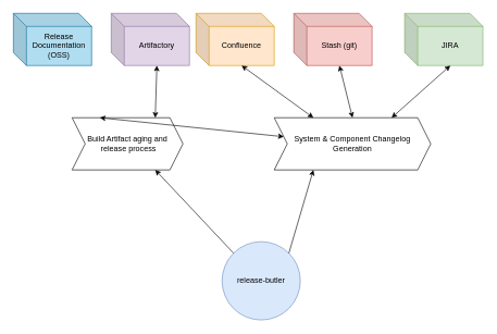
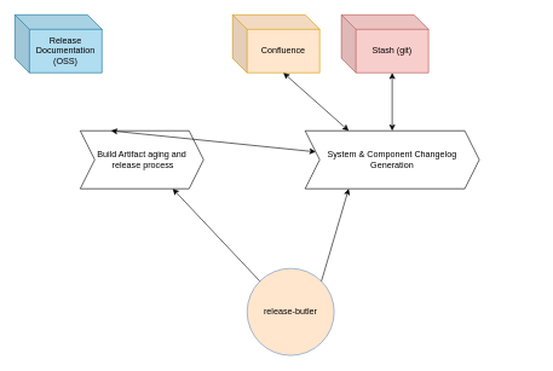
- <mxCell id="7" value="Artifactory" style="shape=cube;whiteSpace=wrap;html=1;boundedLbl=1;backgroundOutline=1;darkOpacity=0.05;darkOpacity2=0.1;fillColor=#e1d5e7;strokeColor=#9673a6;" parent="1" vertex="1"><mxGeometry x="170" y="20" width="120" height="80" as="geometry" /></mxCell>
- <mxCell id="4" value="Confluence" style="shape=cube;whiteSpace=wrap;html=1;boundedLbl=1;backgroundOutline=1;darkOpacity=0.05;darkOpacity2=0.1;fillColor=#ffe6cc;strokeColor=#d79b00;" parent="1" vertex="1"><mxGeometry x="300" y="20" width="120" height="80" as="geometry" /></mxCell>
+ <mxCell id="4" value="Confluence" style="shape=cube;whiteSpace=wrap;html=1;boundedLbl=1;backgroundOutline=1;darkOpacity=0.05;darkOpacity2=0.1;fillColor=#ffe6cc;strokeColor=#d79b00;" parent="1" vertex="1"><mxGeometry x="320" y="20" width="120" height="80" as="geometry" /></mxCell>
- <mxCell id="5" value="Stash (git)" style="shape=cube;whiteSpace=wrap;html=1;boundedLbl=1;backgroundOutline=1;darkOpacity=0.05;darkOpacity2=0.1;fillColor=#f8cecc;strokeColor=#b85450;" parent="1" vertex="1"><mxGeometry x="450" y="20" width="120" height="80" as="geometry" /></mxCell>
+ <mxCell id="5" value="Stash (git)" style="shape=cube;whiteSpace=wrap;html=1;boundedLbl=1;backgroundOutline=1;darkOpacity=0.05;darkOpacity2=0.1;fillColor=#f8cecc;strokeColor=#b85450;" parent="1" vertex="1"><mxGeometry x="470" y="20" width="120" height="80" as="geometry" /></mxCell>
- <mxCell id="3" value="JIRA" style="shape=cube;whiteSpace=wrap;html=1;boundedLbl=1;backgroundOutline=1;darkOpacity=0.05;darkOpacity2=0.1;fillColor=#d5e8d4;strokeColor=#82b366;" parent="1" vertex="1"><mxGeometry x="620" y="20" width="120" height="80" as="geometry" /></mxCell>
- <mxCell id="11" value="" style="endArrow=classic;startArrow=classic;html=1;rounded=0;exitX=0.75;exitY=0;exitDx=0;exitDy=0;entryX=0;entryY=0;entryDx=70;entryDy=80;entryPerimeter=0;" parent="1" source="6" target="7" edge="1"><mxGeometry width="50" height="50" relative="1" as="geometry"><mxPoint x="120" y="190" as="sourcePoint" /><mxPoint x="170" y="140" as="targetPoint" /></mxGeometry></mxCell>
- <mxCell id="16" value="" style="endArrow=classic;startArrow=classic;html=1;rounded=0;exitX=0.75;exitY=0;exitDx=0;exitDy=0;entryX=0;entryY=0;entryDx=70;entryDy=80;entryPerimeter=0;" parent="1" source="8" target="3" edge="1"><mxGeometry width="50" height="50" relative="1" as="geometry"><mxPoint x="272.5" y="210" as="sourcePoint" /><mxPoint x="270" y="130" as="targetPoint" /></mxGeometry></mxCell>
- <mxCell id="2" value="release-butler" style="ellipse;whiteSpace=wrap;html=1;aspect=fixed;fillColor=#dae8fc;strokeColor=#6c8ebf;" parent="1" vertex="1"><mxGeometry x="340" y="370" width="120" height="120" as="geometry" /></mxCell>
+ <mxCell id="2" value="release-butler" style="ellipse;whiteSpace=wrap;html=1;aspect=fixed;fillColor=#ffe6cc;strokeColor=#6c8ebf;" parent="1" vertex="1"><mxGeometry x="340" y="370" width="120" height="120" as="geometry" /></mxCell>
